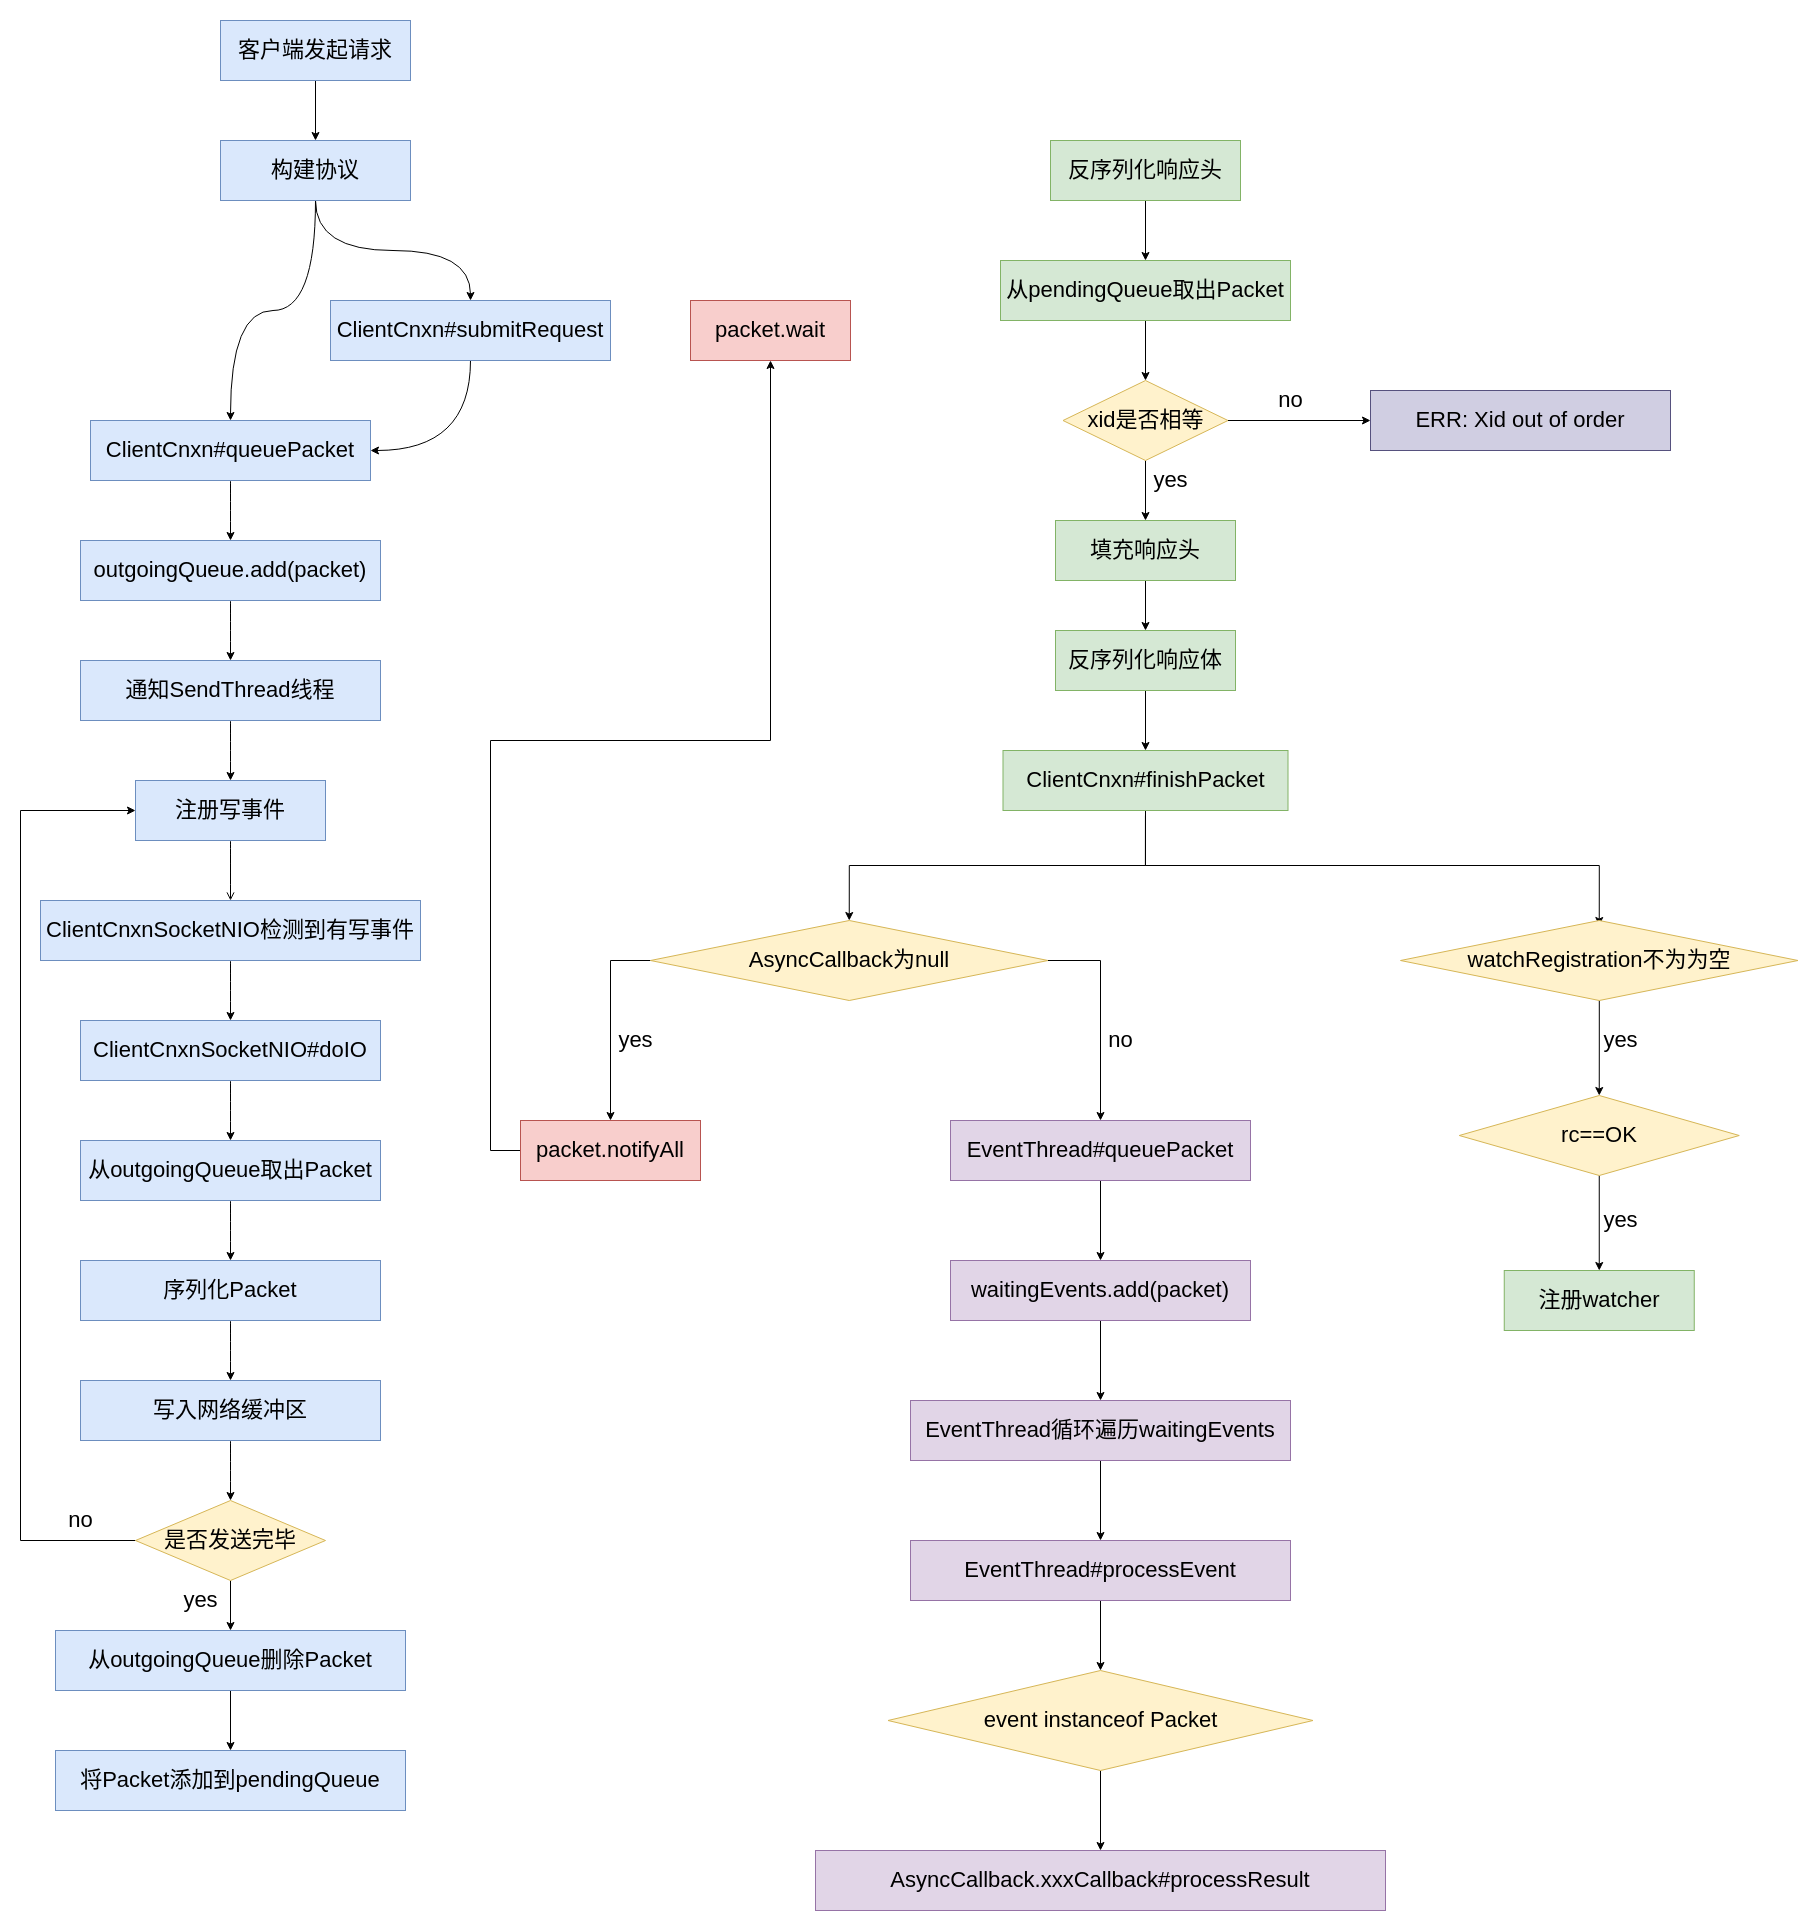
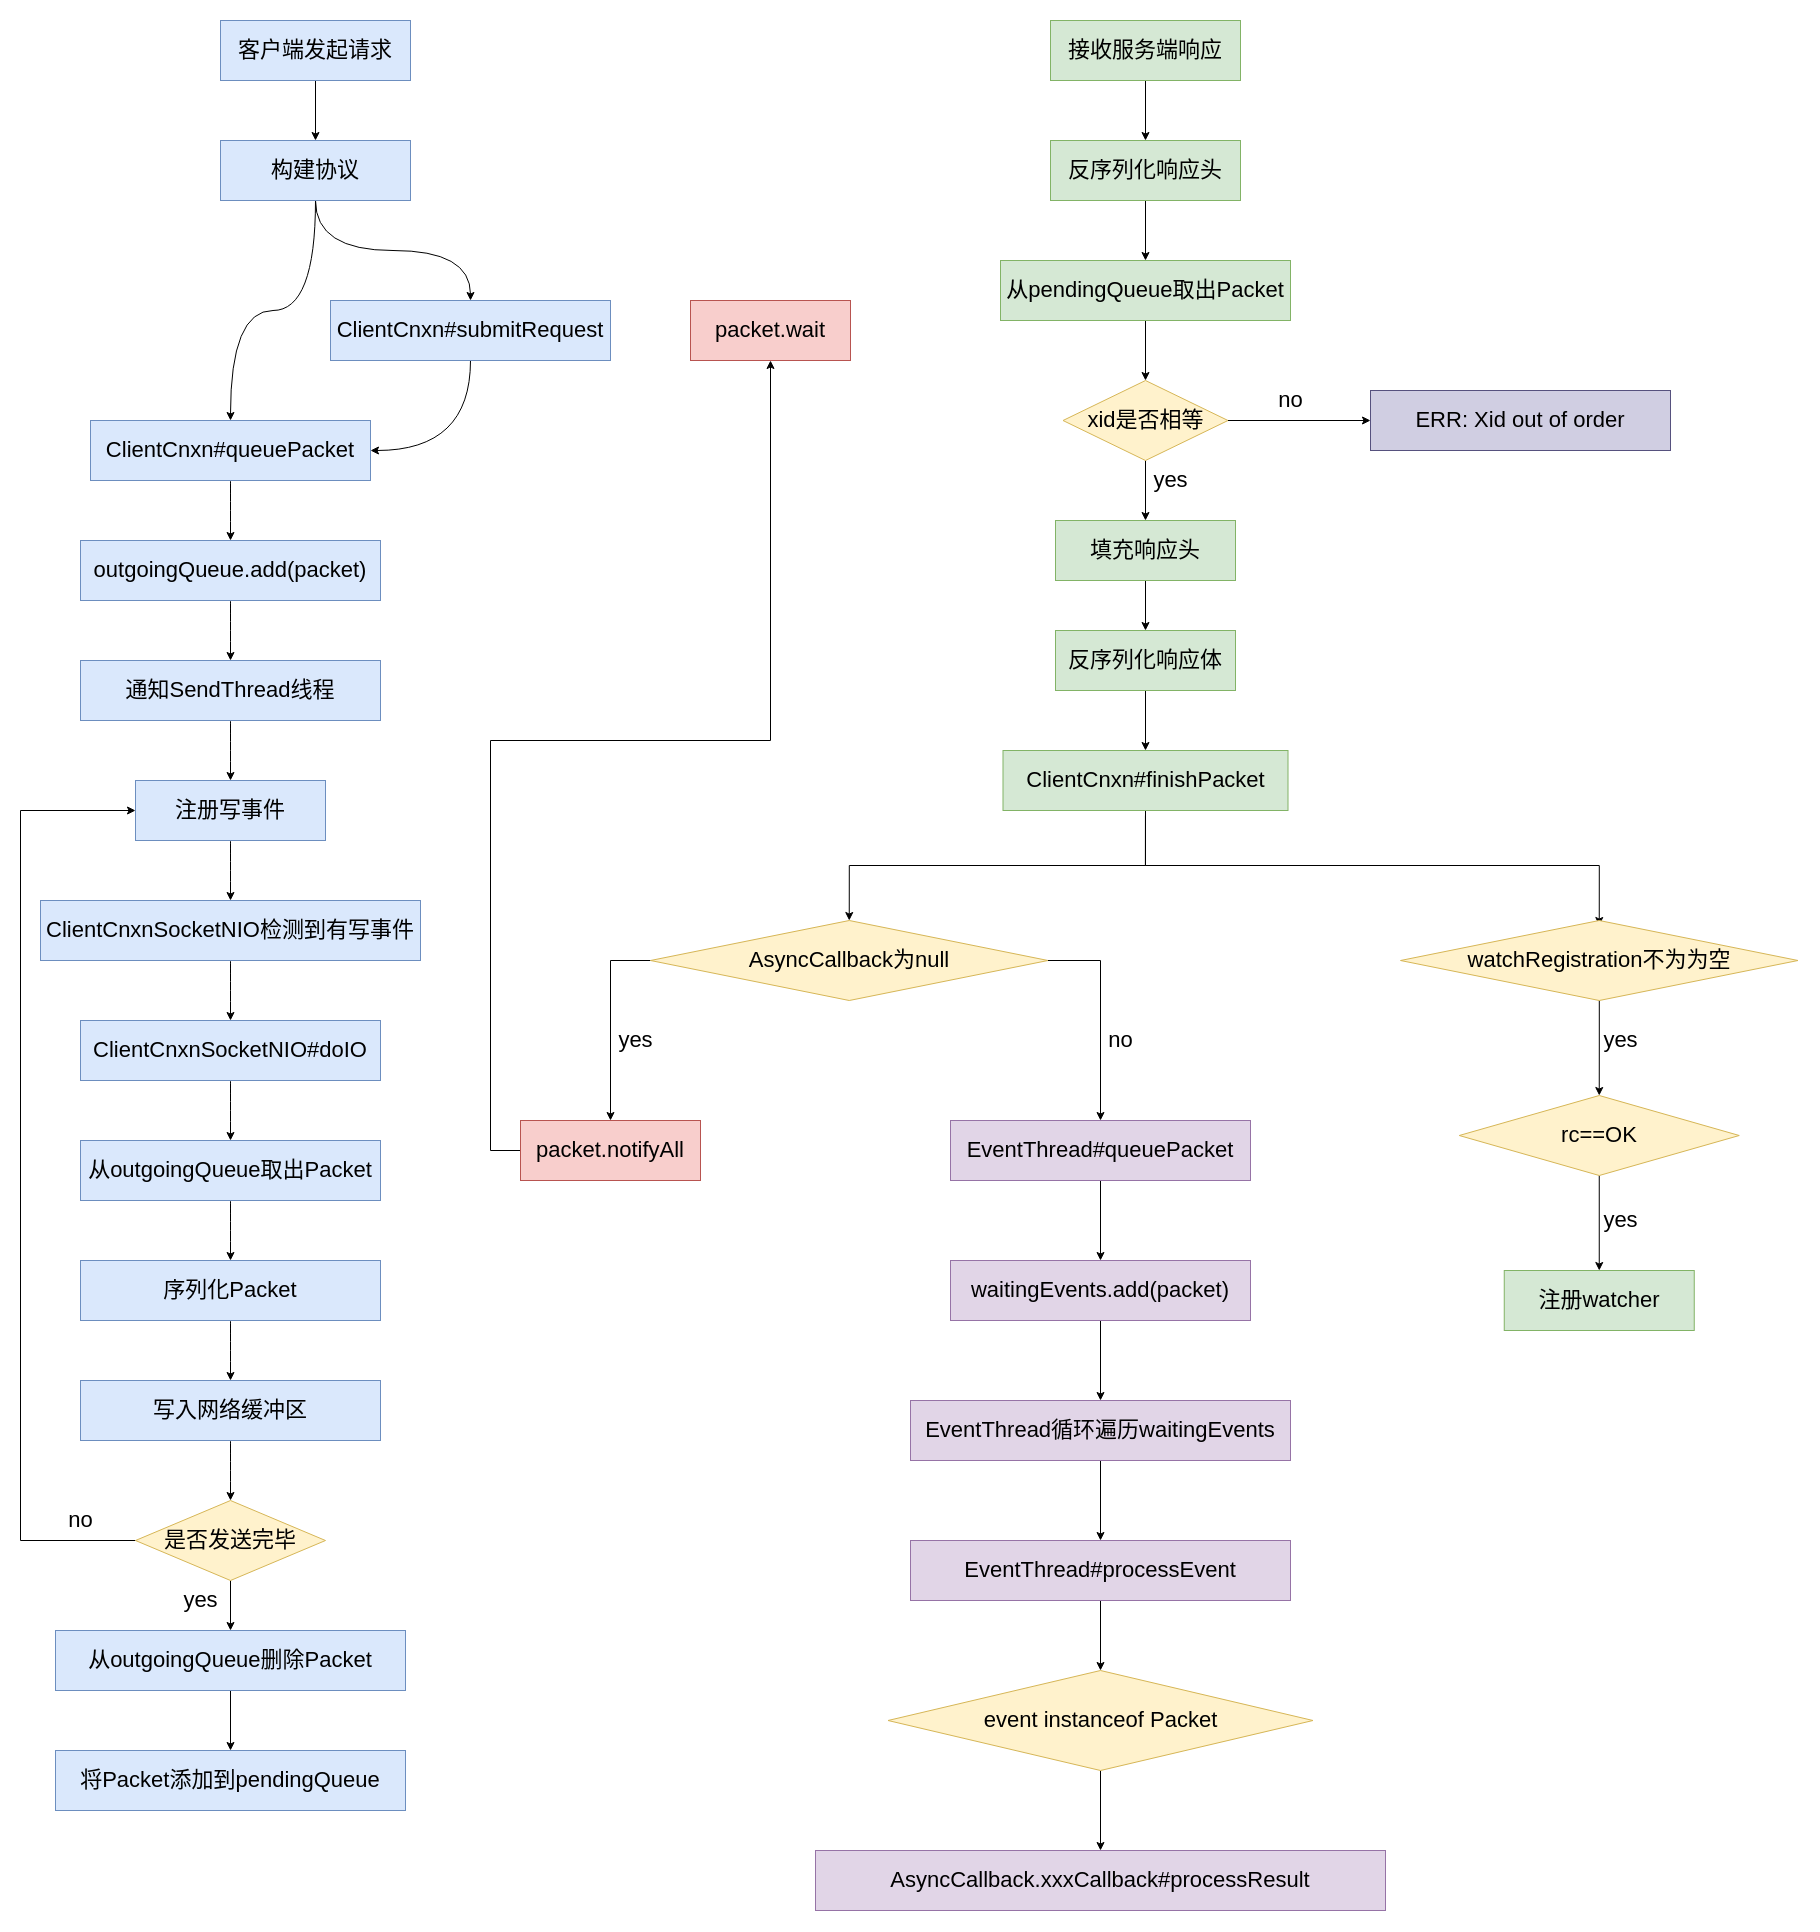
+ <mxCell id="37" value="&lt;div&gt;&lt;span style=&quot;font-size: 22px&quot;&gt;接收服务端响应&lt;/span&gt;&lt;/div&gt;" style="rounded=0;whiteSpace=wrap;html=1;fillColor=#d5e8d4;strokeColor=#82b366;" parent="1" vertex="1"><mxGeometry x="1050" y="20" width="190" height="60" as="geometry" /></mxCell>
+ <mxCell id="36" value="" style="edgeStyle=orthogonalEdgeStyle;rounded=0;orthogonalLoop=1;jettySize=auto;html=1;" parent="1" source="37" target="39" edge="1"><mxGeometry relative="1" as="geometry" /></mxCell>
- <mxCell id="29" style="edgeStyle=orthogonalEdgeStyle;curved=1;rounded=0;orthogonalLoop=1;jettySize=auto;html=1;entryX=0.5;entryY=0;entryDx=0;entryDy=0;endArrow=open;" parent="1" source="30" target="17" edge="1"><mxGeometry relative="1" as="geometry" /></mxCell>
+ <mxCell id="29" style="edgeStyle=orthogonalEdgeStyle;curved=1;rounded=0;orthogonalLoop=1;jettySize=auto;html=1;entryX=0.5;entryY=0;entryDx=0;entryDy=0;" parent="1" source="30" target="17" edge="1"><mxGeometry relative="1" as="geometry" /></mxCell>
